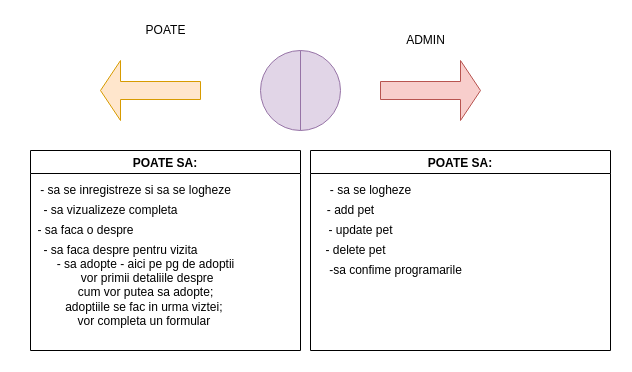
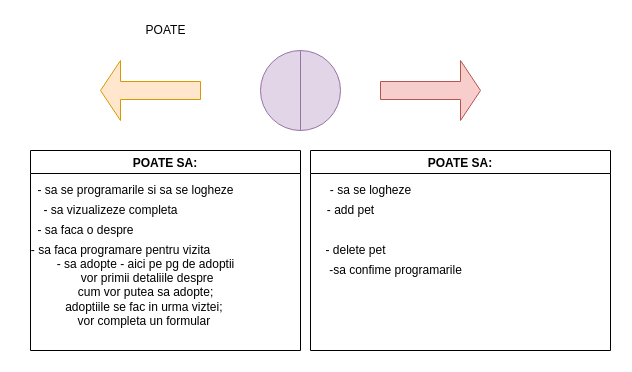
- <mxCell id="6" value="ADMIN" style="text;html=1;align=center;verticalAlign=middle;resizable=0;points=[];autosize=1;strokeColor=none;" vertex="1" parent="1"><mxGeometry x="400" y="30" width="50" height="20" as="geometry" /></mxCell>
- <mxCell id="8" value="- sa se inregistreze si sa se logheze" style="text;html=1;align=center;verticalAlign=middle;resizable=0;points=[];autosize=1;strokeColor=none;" vertex="1" parent="7"><mxGeometry y="30" width="210" height="20" as="geometry" /></mxCell>
+ <mxCell id="8" value="- sa se programarile si sa se logheze" style="text;html=1;align=center;verticalAlign=middle;resizable=0;points=[];autosize=1;strokeColor=none;" vertex="1" parent="7"><mxGeometry y="30" width="210" height="20" as="geometry" /></mxCell>
- <mxCell id="14" value="- update pet" style="text;html=1;align=center;verticalAlign=middle;resizable=0;points=[];autosize=1;strokeColor=none;" vertex="1" parent="11"><mxGeometry x="10" y="70" width="80" height="20" as="geometry" /></mxCell>
- <mxCell id="10" value="- sa faca despre pentru vizita" style="text;html=1;align=center;verticalAlign=middle;resizable=0;points=[];autosize=1;strokeColor=none;" vertex="1" parent="7"><mxGeometry x="-10" y="90" width="200" height="20" as="geometry" /></mxCell>
+ <mxCell id="10" value="- sa faca programare pentru vizita" style="text;html=1;align=center;verticalAlign=middle;resizable=0;points=[];autosize=1;strokeColor=none;" vertex="1" parent="7"><mxGeometry x="-10" y="90" width="200" height="20" as="geometry" /></mxCell>
